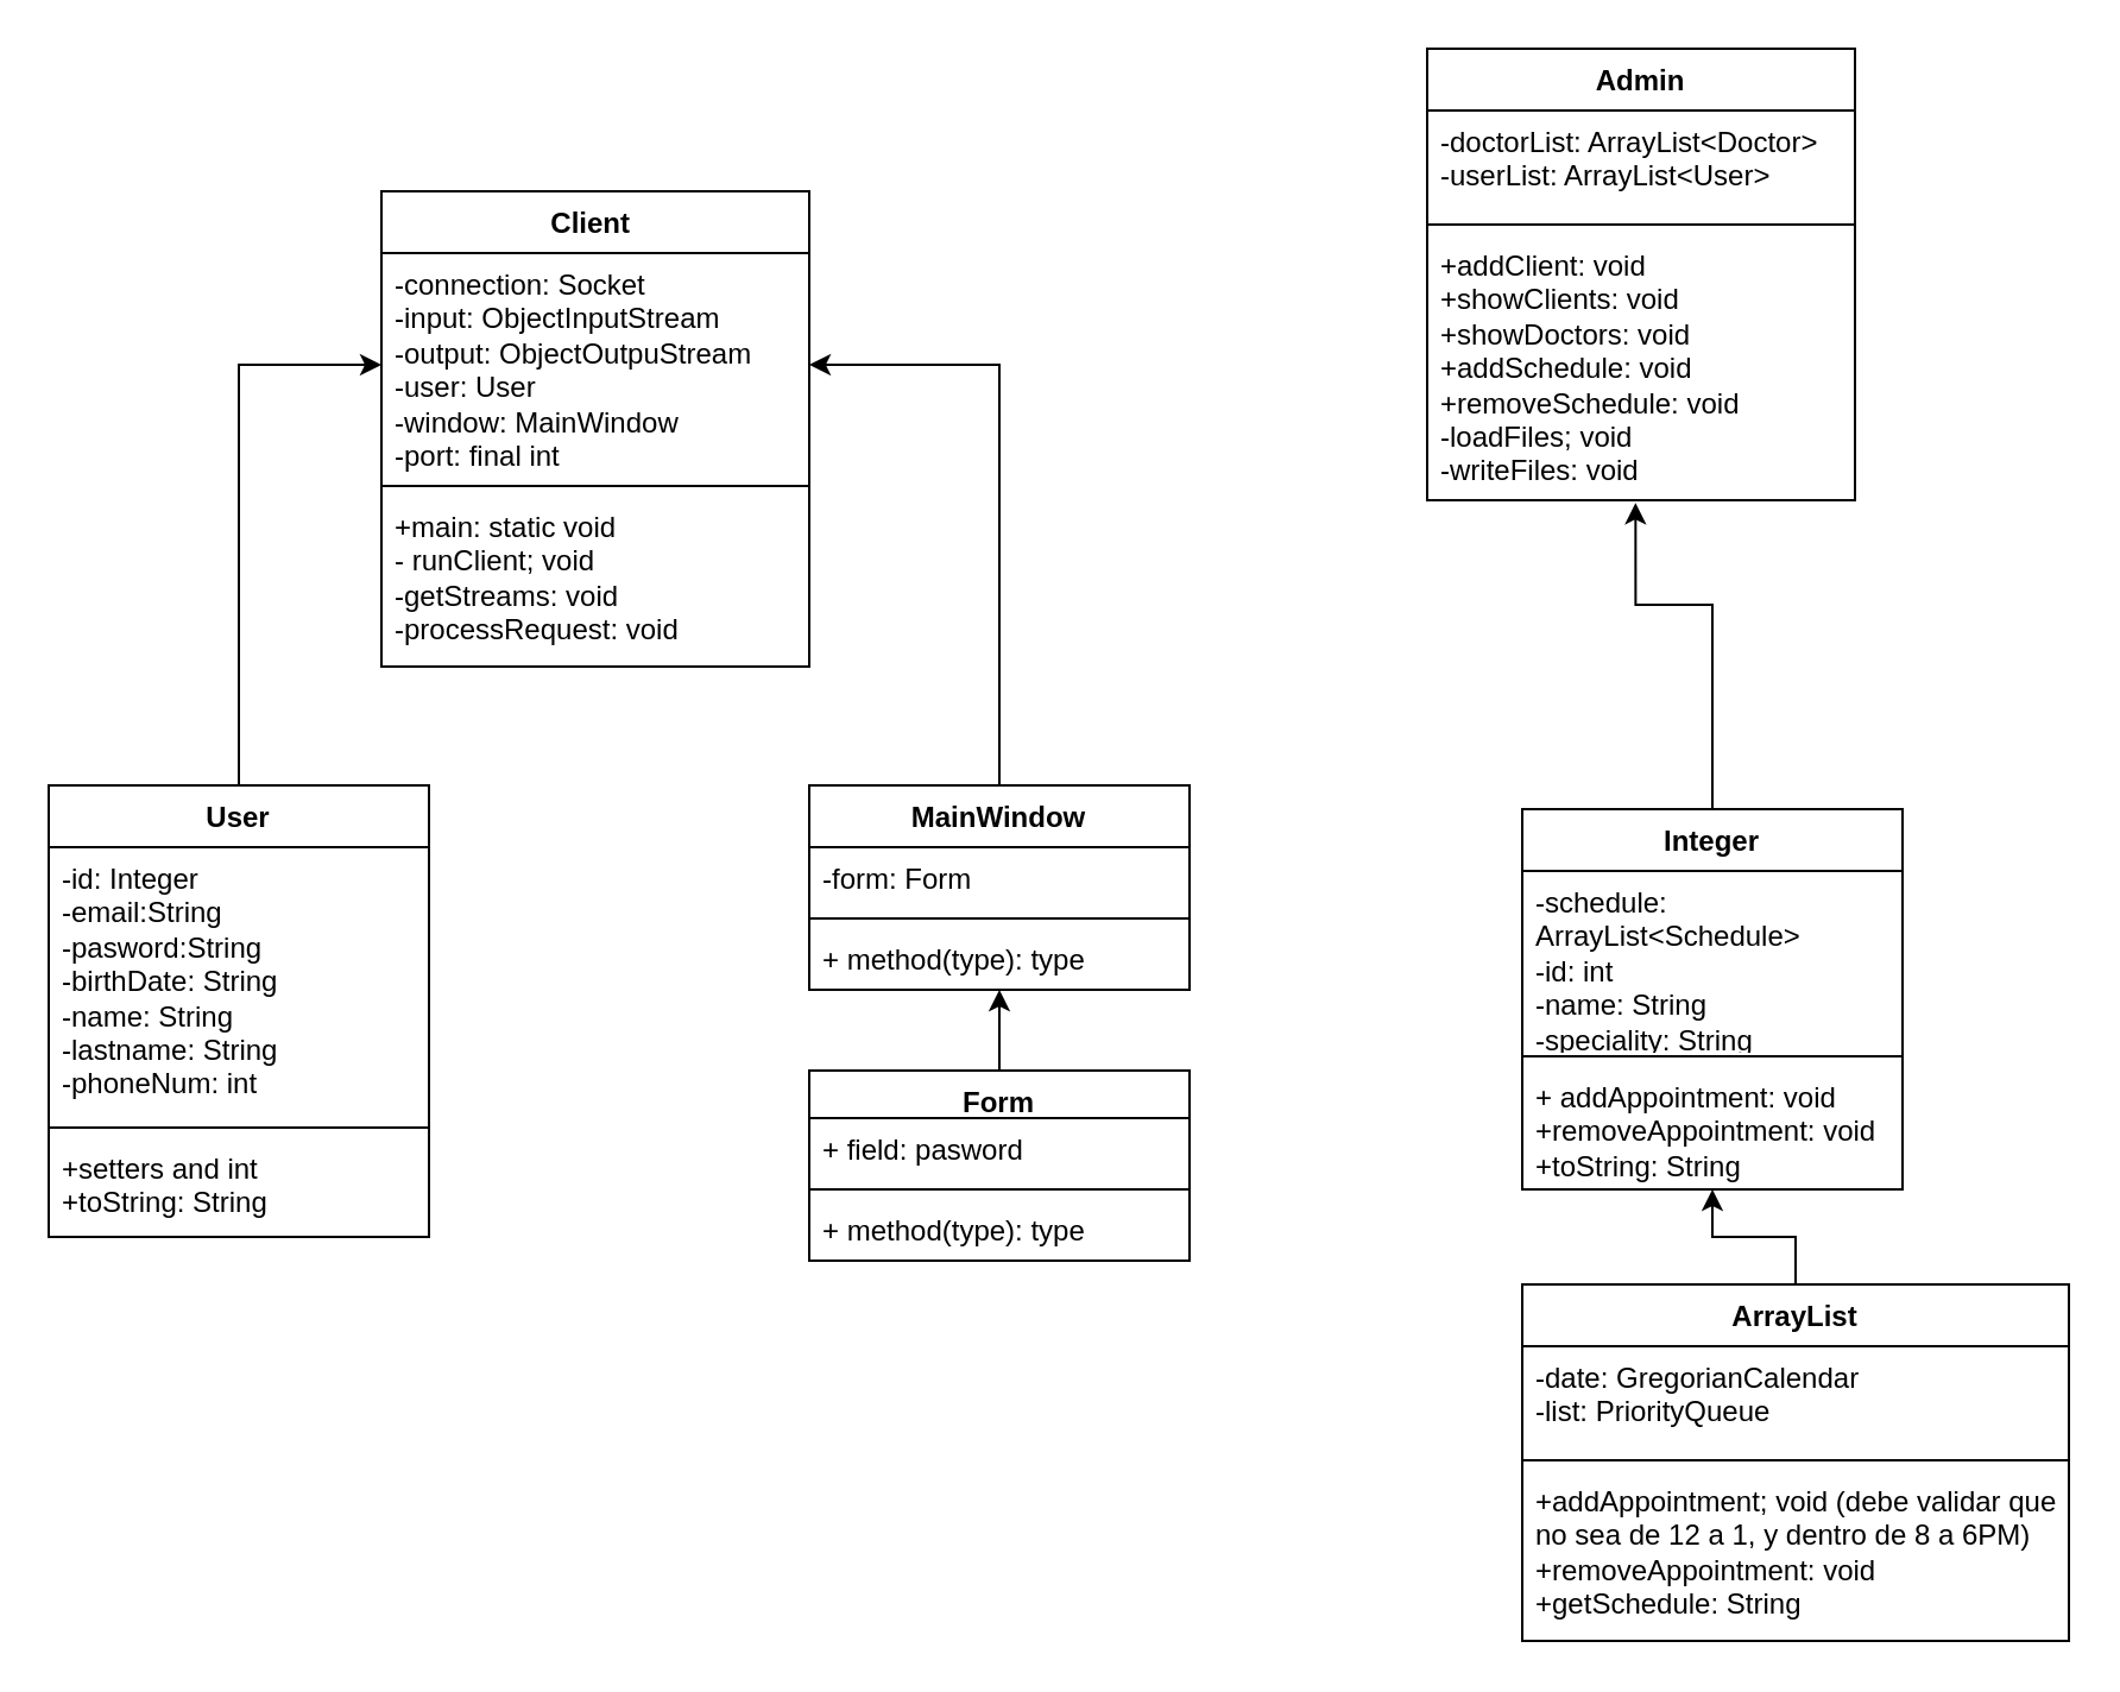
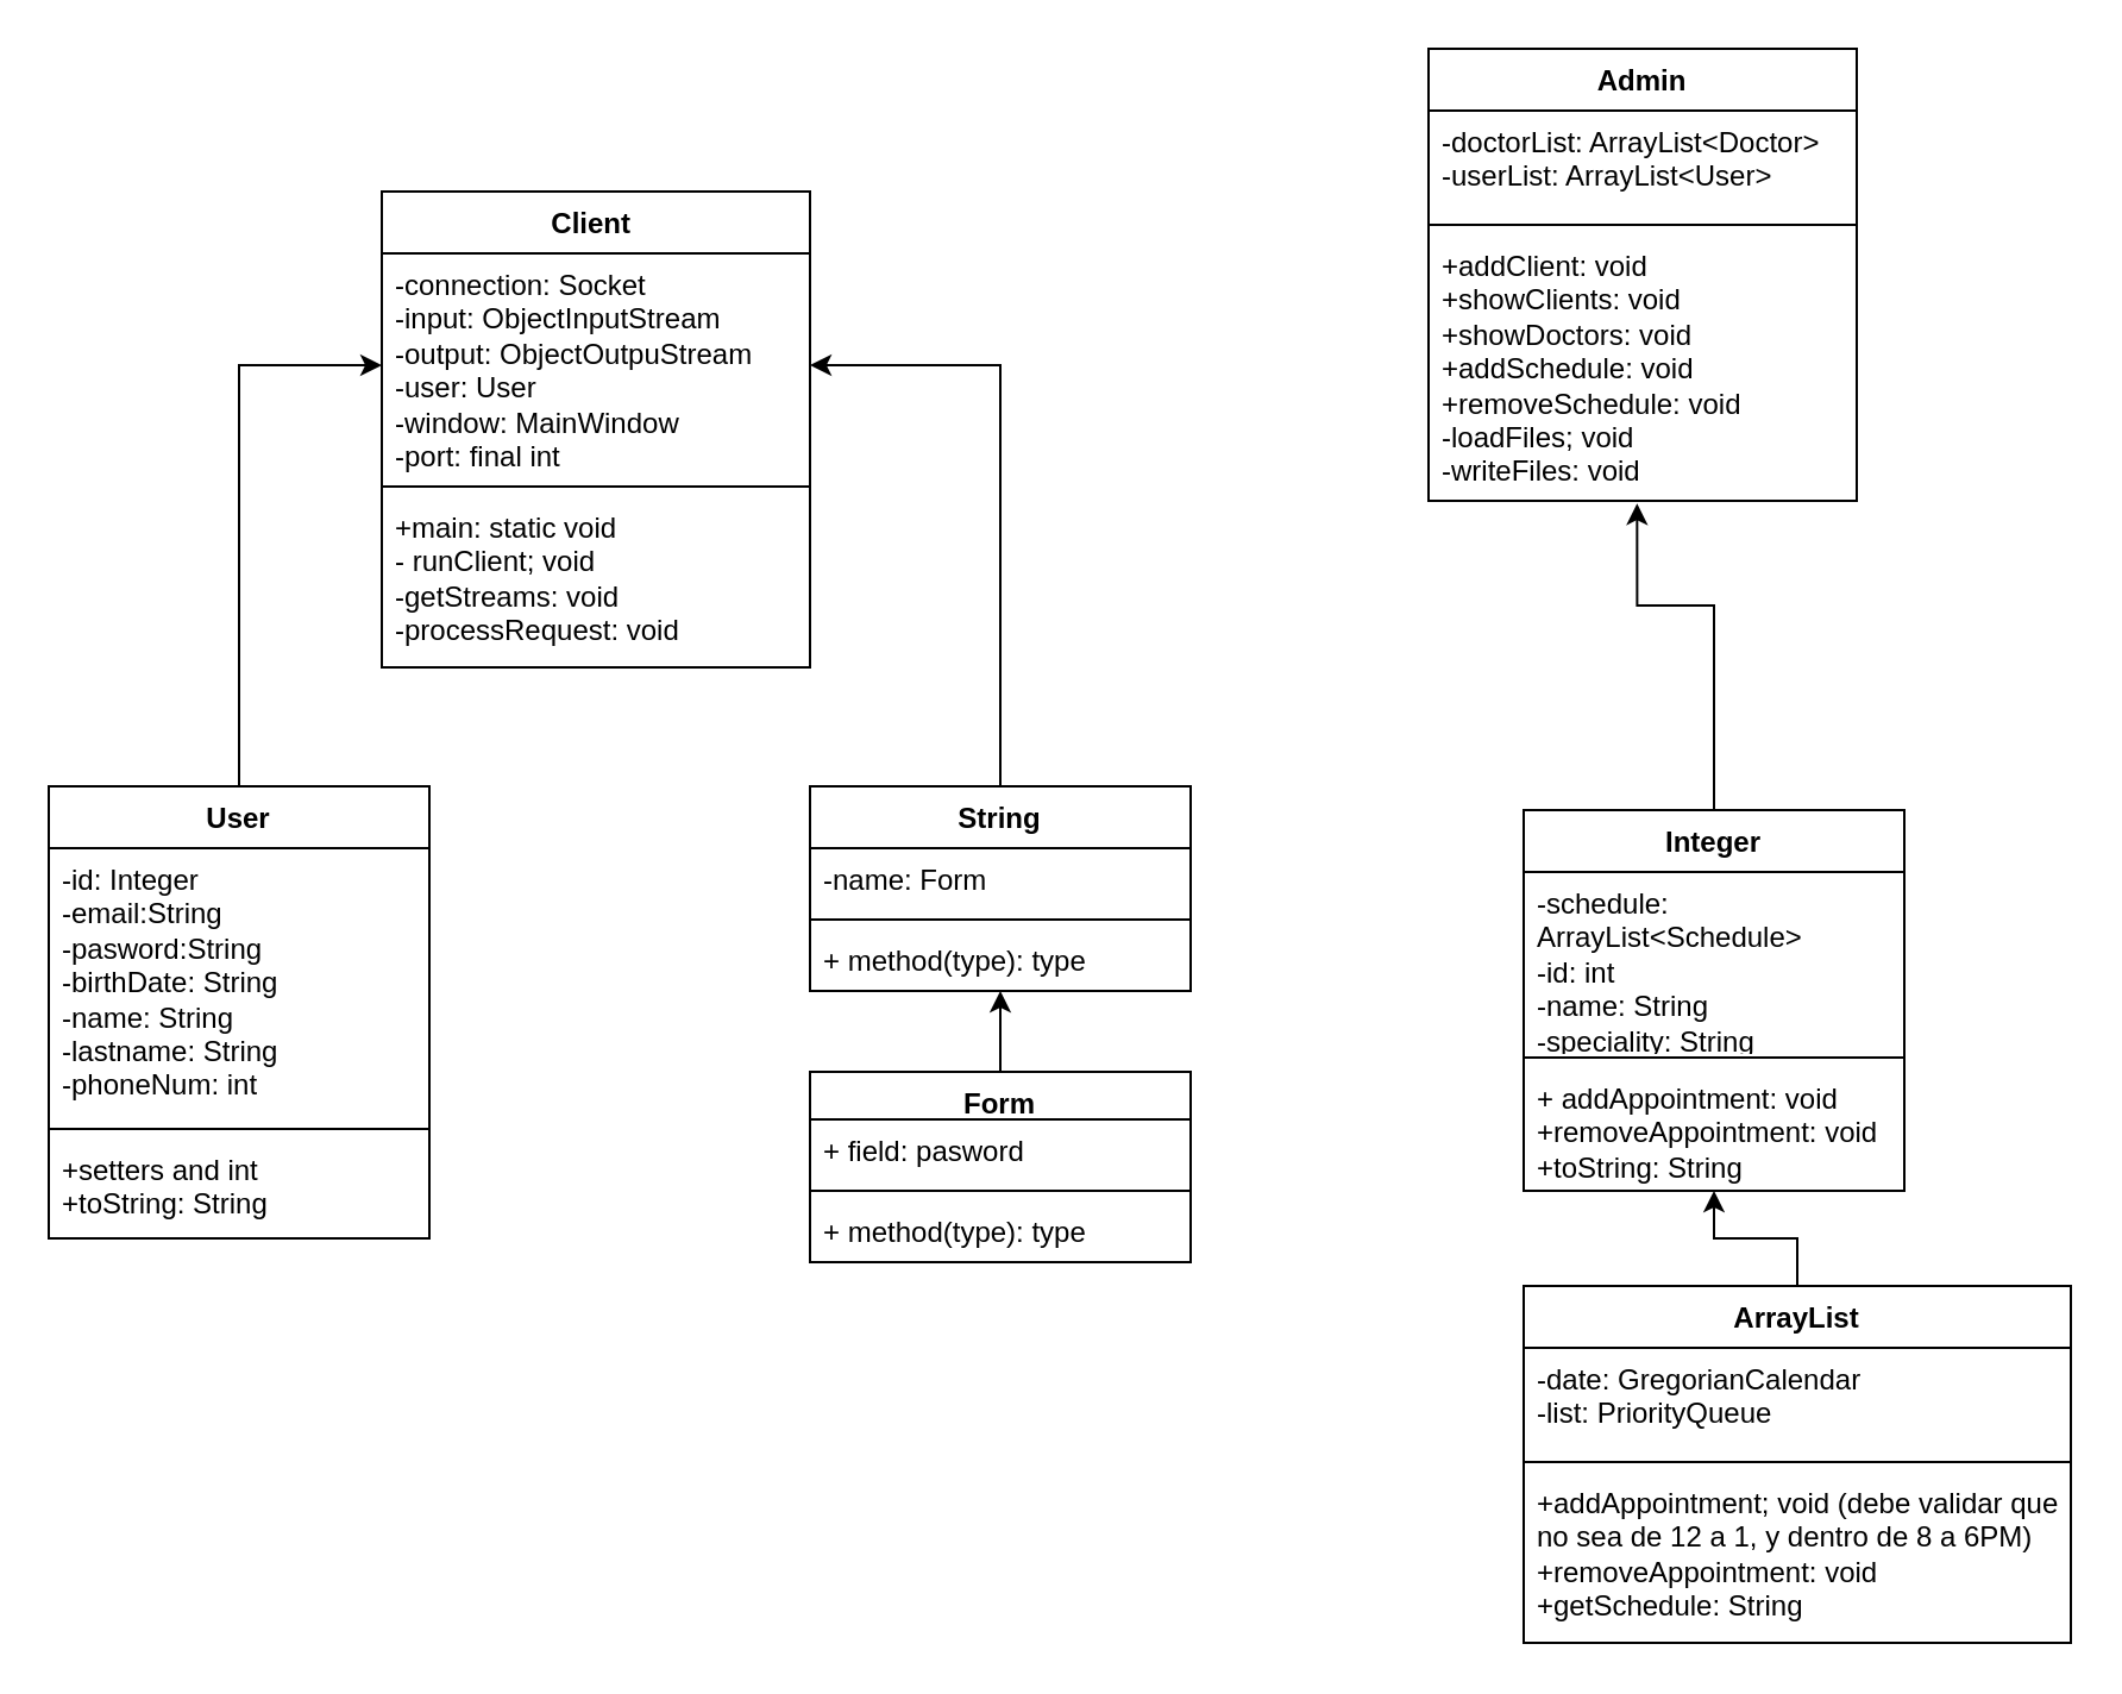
- <mxCell id="17" value="MainWindow" style="swimlane;fontStyle=1;align=center;verticalAlign=top;childLayout=stackLayout;horizontal=1;startSize=26;horizontalStack=0;resizeParent=1;resizeParentMax=0;resizeLast=0;collapsible=1;marginBottom=0;whiteSpace=wrap;html=1;" vertex="1" parent="1"><mxGeometry x="340" y="330" width="160" height="86" as="geometry" /></mxCell>
+ <mxCell id="17" value="String" style="swimlane;fontStyle=1;align=center;verticalAlign=top;childLayout=stackLayout;horizontal=1;startSize=26;horizontalStack=0;resizeParent=1;resizeParentMax=0;resizeLast=0;collapsible=1;marginBottom=0;whiteSpace=wrap;html=1;" vertex="1" parent="1"><mxGeometry x="340" y="330" width="160" height="86" as="geometry" /></mxCell>
- <mxCell id="18" value="-form: Form" style="text;strokeColor=none;fillColor=none;align=left;verticalAlign=top;spacingLeft=4;spacingRight=4;overflow=hidden;rotatable=0;points=[[0,0.5],[1,0.5]];portConstraint=eastwest;whiteSpace=wrap;html=1;" vertex="1" parent="17"><mxGeometry y="26" width="160" height="26" as="geometry" /></mxCell>
+ <mxCell id="18" value="-name: Form" style="text;strokeColor=none;fillColor=none;align=left;verticalAlign=top;spacingLeft=4;spacingRight=4;overflow=hidden;rotatable=0;points=[[0,0.5],[1,0.5]];portConstraint=eastwest;whiteSpace=wrap;html=1;" vertex="1" parent="17"><mxGeometry y="26" width="160" height="26" as="geometry" /></mxCell>
